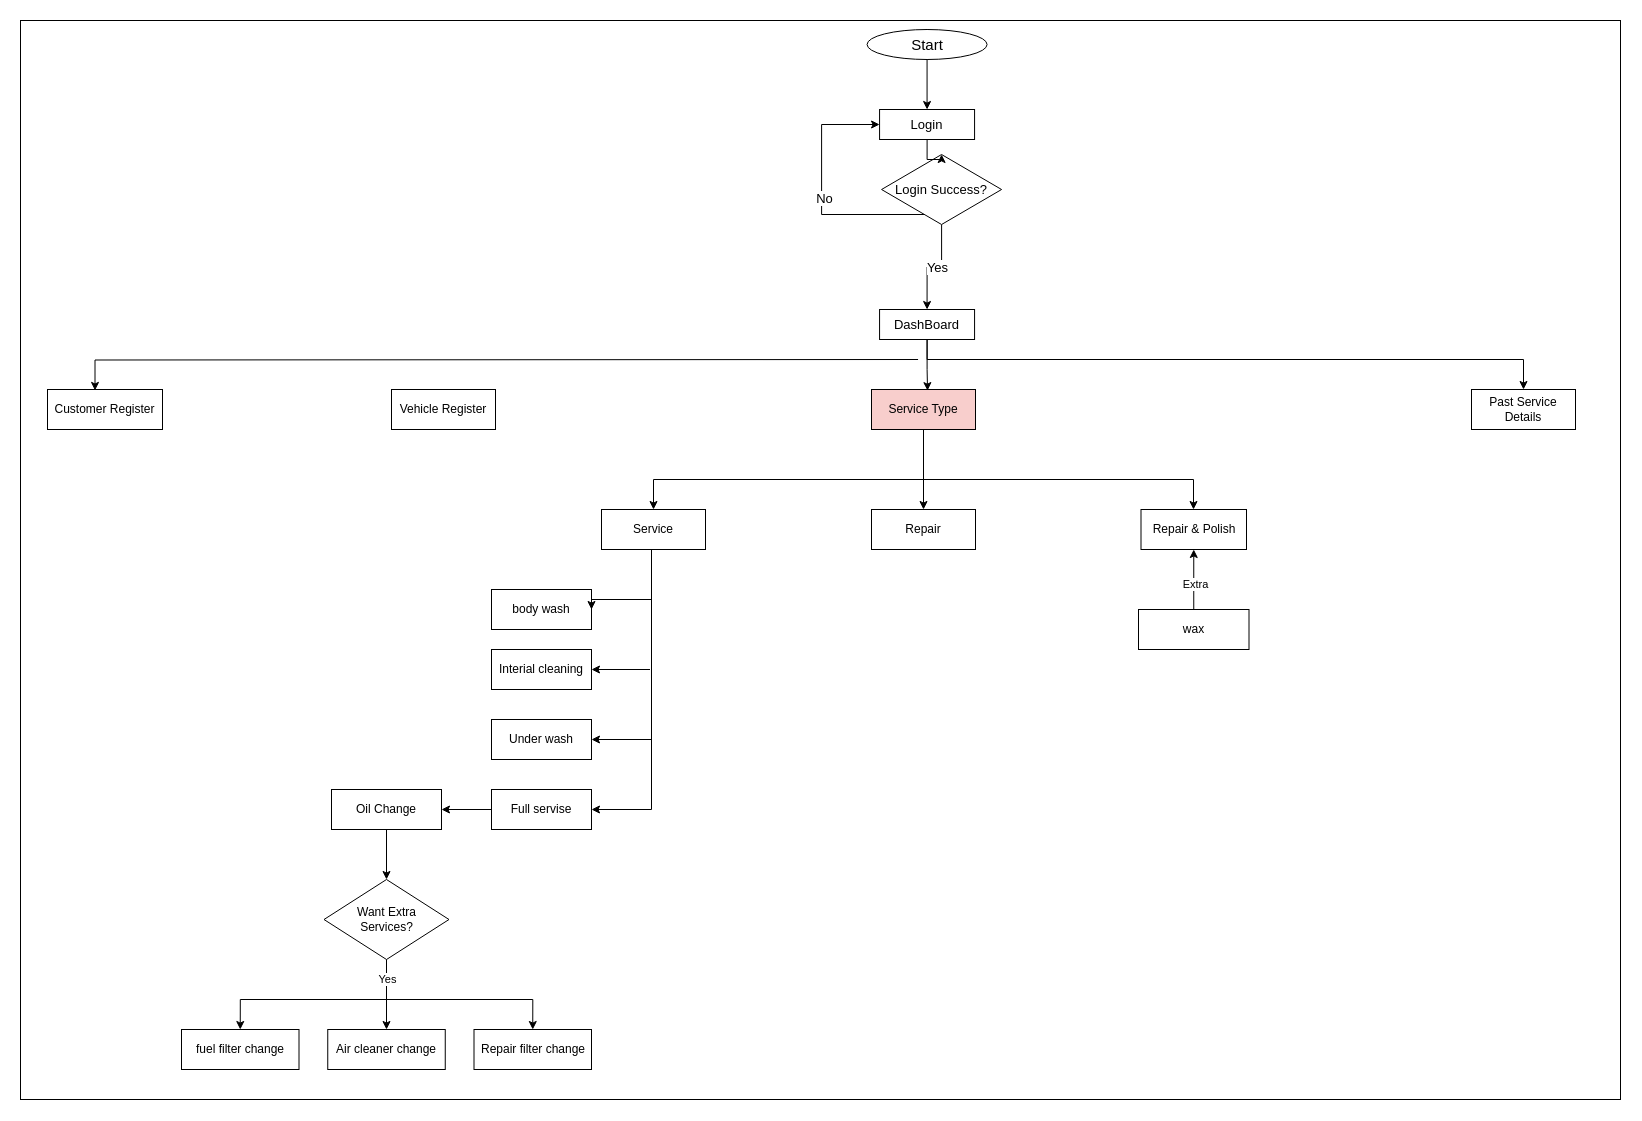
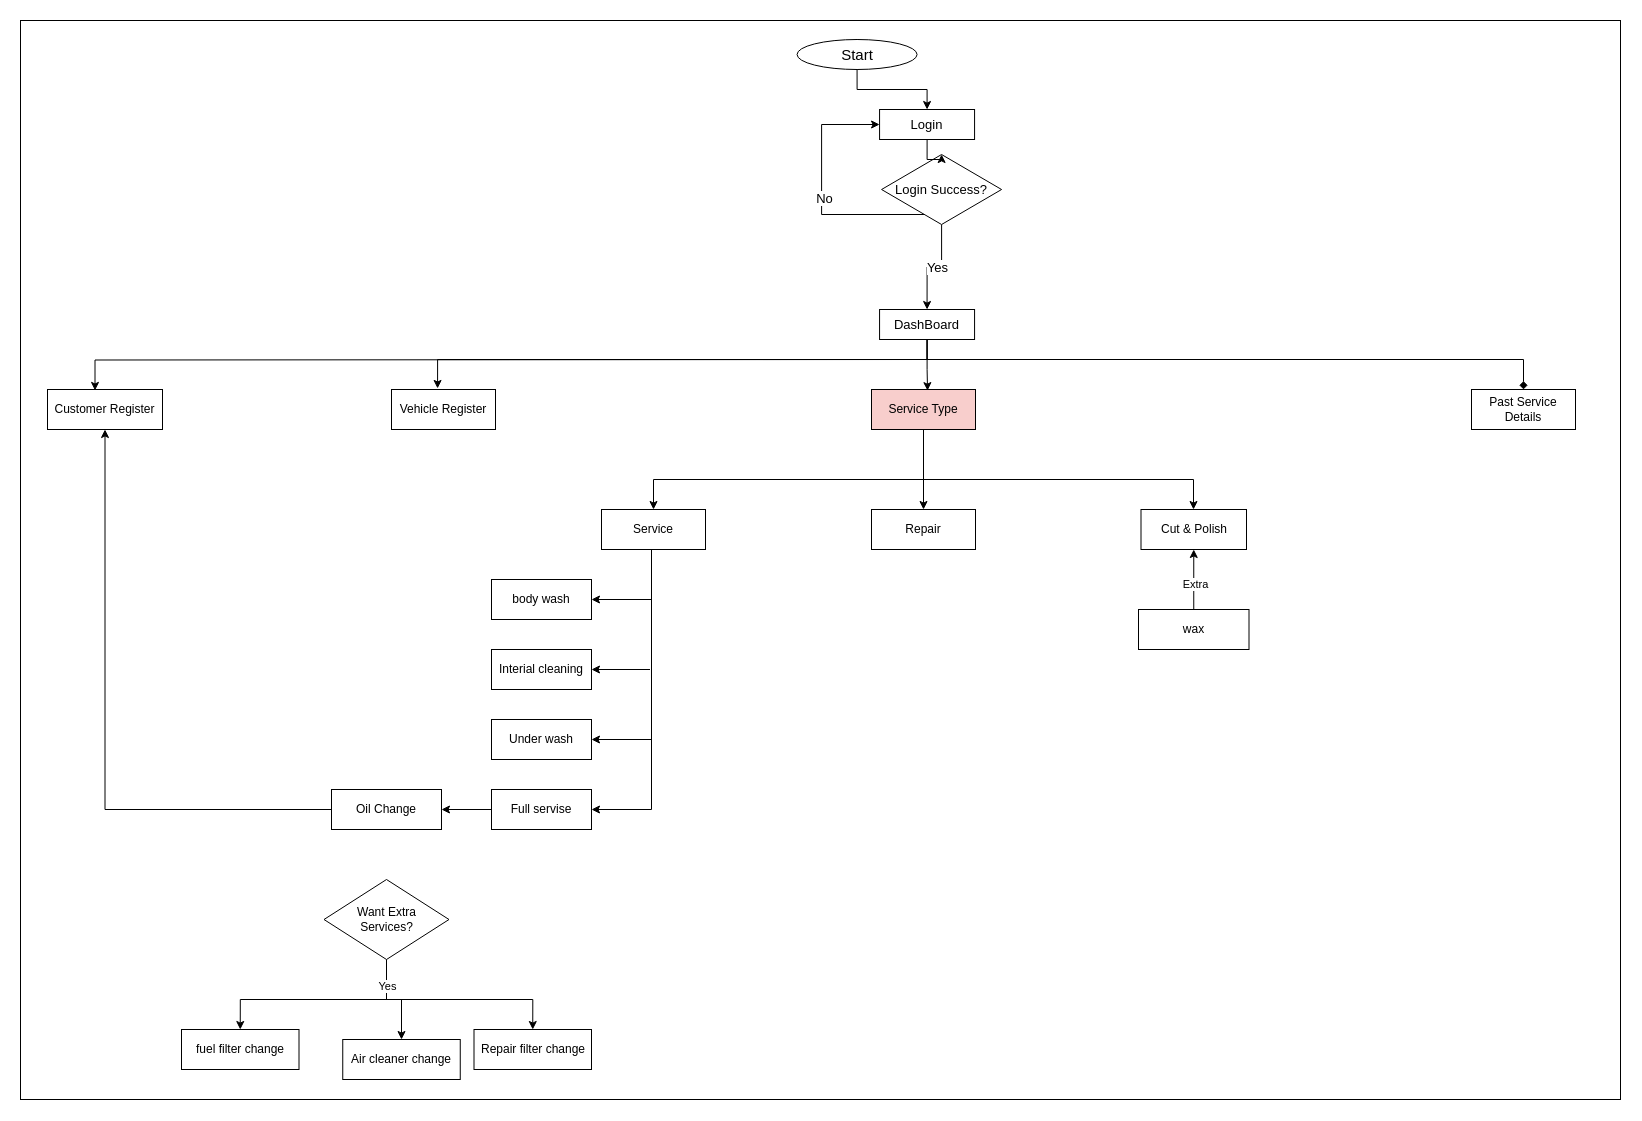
- <mxCell id="3" value="&lt;font style=&quot;font-size: 15px;&quot;&gt;Start&lt;/font&gt;" style="ellipse;whiteSpace=wrap;html=1;" parent="1" vertex="1"><mxGeometry x="866.57" y="29" width="120" height="30" as="geometry" /></mxCell>
+ <mxCell id="3" value="&lt;font style=&quot;font-size: 15px;&quot;&gt;Start&lt;/font&gt;" style="ellipse;whiteSpace=wrap;html=1;" parent="1" vertex="1"><mxGeometry x="796.57" y="39" width="120" height="30" as="geometry" /></mxCell>
+ <mxCell id="12" style="edgeStyle=orthogonalEdgeStyle;rounded=0;orthogonalLoop=1;jettySize=auto;html=1;exitX=0.5;exitY=1;exitDx=0;exitDy=0;entryX=0.443;entryY=-0.026;entryDx=0;entryDy=0;entryPerimeter=0;" parent="1" source="15" target="45" edge="1"><mxGeometry relative="1" as="geometry"><mxPoint x="241" y="379" as="targetPoint" /><Array as="points"><mxPoint x="927" y="359" /><mxPoint x="437" y="359" /></Array></mxGeometry></mxCell>
- <mxCell id="13" style="edgeStyle=orthogonalEdgeStyle;rounded=0;orthogonalLoop=1;jettySize=auto;html=1;entryX=0.5;entryY=0;entryDx=0;entryDy=0;" parent="1" source="15" target="46" edge="1"><mxGeometry relative="1" as="geometry"><Array as="points"><mxPoint x="927" y="359" /><mxPoint x="1523" y="359" /></Array></mxGeometry></mxCell>
+ <mxCell id="13" style="edgeStyle=orthogonalEdgeStyle;rounded=0;orthogonalLoop=1;jettySize=auto;html=1;entryX=0.5;entryY=0;entryDx=0;entryDy=0;endArrow=diamond;" parent="1" source="15" target="46" edge="1"><mxGeometry relative="1" as="geometry"><Array as="points"><mxPoint x="927" y="359" /><mxPoint x="1523" y="359" /></Array></mxGeometry></mxCell>
- <mxCell id="36" value="Repair &amp;amp; Polish" style="rounded=0;whiteSpace=wrap;html=1;" parent="1" vertex="1"><mxGeometry x="1140.5" y="509" width="105.5" height="40" as="geometry" /></mxCell>
+ <mxCell id="36" value="Cut &amp;amp; Polish" style="rounded=0;whiteSpace=wrap;html=1;" parent="1" vertex="1"><mxGeometry x="1140.5" y="509" width="105.5" height="40" as="geometry" /></mxCell>
- <mxCell id="16" value="body wash" style="rounded=0;whiteSpace=wrap;html=1;" parent="1" vertex="1"><mxGeometry x="491" y="589" width="100" height="40" as="geometry" /></mxCell>
+ <mxCell id="16" value="body wash" style="rounded=0;whiteSpace=wrap;html=1;" parent="1" vertex="1"><mxGeometry x="491" y="579" width="100" height="40" as="geometry" /></mxCell>
- <mxCell id="21" style="edgeStyle=orthogonalEdgeStyle;rounded=0;orthogonalLoop=1;jettySize=auto;html=1;entryX=0.5;entryY=0;entryDx=0;entryDy=0;" parent="1" source="22" target="44" edge="1"><mxGeometry relative="1" as="geometry" /></mxCell>
+ <mxCell id="21" style="edgeStyle=orthogonalEdgeStyle;rounded=0;orthogonalLoop=1;jettySize=auto;html=1;" parent="1" source="22" target="48" edge="1"><mxGeometry relative="1" as="geometry" /></mxCell>
- <mxCell id="24" value="Air cleaner change" style="rounded=0;whiteSpace=wrap;html=1;" parent="1" vertex="1"><mxGeometry x="327.25" y="1029" width="117.5" height="40" as="geometry" /></mxCell>
+ <mxCell id="24" value="Air cleaner change" style="rounded=0;whiteSpace=wrap;html=1;" parent="1" vertex="1"><mxGeometry x="342.25" y="1039" width="117.5" height="40" as="geometry" /></mxCell>
